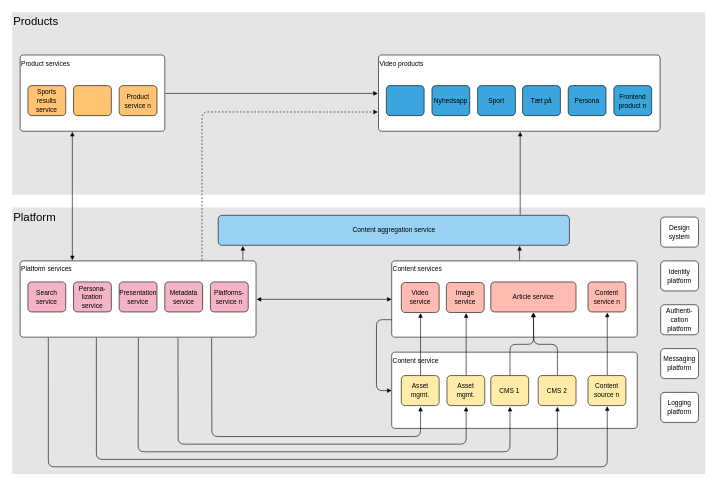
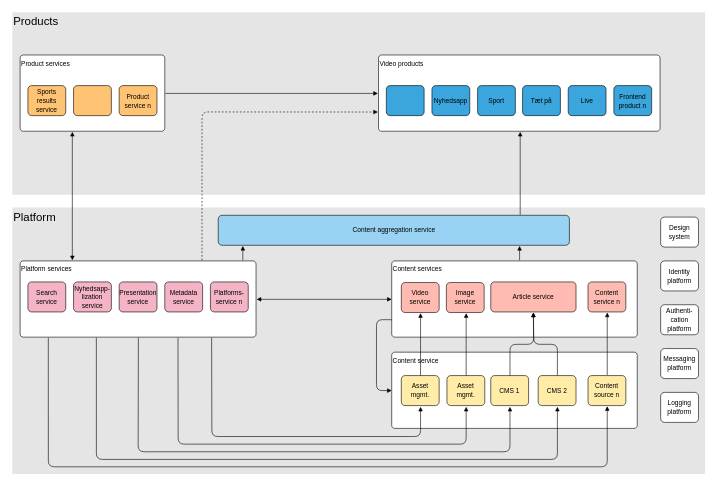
- <mxCell id="122" value="&lt;p style=&quot;align:center;margin-left:0;margin-right:0;margin-top:0px;margin-bottom:0px;text-indent:0;valign:middle;direction:ltr;&quot;&gt;&lt;font style=&quot;font-size:11px;font-family:Arial;color:#000000;direction:ltr;letter-spacing:0px;line-height:100%;opacity:1&quot;&gt;Persona&lt;/font&gt;&lt;/p&gt;" style="text;vsdxID=85;fillColor=none;gradientColor=none;strokeColor=none;spacingTop=-3;spacingBottom=-3;spacingLeft=-3;spacingRight=-3;labelBackgroundColor=none;rounded=1;html=1;whiteSpace=wrap;verticalAlign=middle;align=center;;html=1;" vertex="1" parent="120"><mxGeometry x="3.17" y="2.38" width="57.15" height="44.45" as="geometry" /></mxCell>
+ <mxCell id="122" value="&lt;p style=&quot;align:center;margin-left:0;margin-right:0;margin-top:0px;margin-bottom:0px;text-indent:0;valign:middle;direction:ltr;&quot;&gt;&lt;font style=&quot;font-size:11px;font-family:Arial;color:#000000;direction:ltr;letter-spacing:0px;line-height:100%;opacity:1&quot;&gt;Live&lt;/font&gt;&lt;/p&gt;" style="text;vsdxID=85;fillColor=none;gradientColor=none;strokeColor=none;spacingTop=-3;spacingBottom=-3;spacingLeft=-3;spacingRight=-3;labelBackgroundColor=none;rounded=1;html=1;whiteSpace=wrap;verticalAlign=middle;align=center;;html=1;" vertex="1" parent="120"><mxGeometry x="3.17" y="2.38" width="57.15" height="44.45" as="geometry" /></mxCell>
- <mxCell id="31" value="&lt;p style=&quot;align:center;margin-left:0;margin-right:0;margin-top:0px;margin-bottom:0px;text-indent:0;valign:middle;direction:ltr;&quot;&gt;&lt;font style=&quot;font-size:11px;font-family:Arial;color:#000000;direction:ltr;letter-spacing:0px;line-height:100%;opacity:1&quot;&gt;Persona-&lt;br/&gt;lization service&lt;br/&gt;&lt;/font&gt;&lt;/p&gt;" style="text;vsdxID=19;fillColor=none;gradientColor=none;strokeColor=none;spacingTop=-3;spacingBottom=-3;spacingLeft=-3;spacingRight=-3;labelBackgroundColor=none;rounded=1;html=1;whiteSpace=wrap;verticalAlign=middle;align=center;;html=1;" vertex="1" parent="29"><mxGeometry x="3.17" y="2.38" width="57.15" height="44.45" as="geometry" /></mxCell>
+ <mxCell id="31" value="&lt;p style=&quot;align:center;margin-left:0;margin-right:0;margin-top:0px;margin-bottom:0px;text-indent:0;valign:middle;direction:ltr;&quot;&gt;&lt;font style=&quot;font-size:11px;font-family:Arial;color:#000000;direction:ltr;letter-spacing:0px;line-height:100%;opacity:1&quot;&gt;Nyhedsapp-&lt;br/&gt;lization service&lt;br/&gt;&lt;/font&gt;&lt;/p&gt;" style="text;vsdxID=19;fillColor=none;gradientColor=none;strokeColor=none;spacingTop=-3;spacingBottom=-3;spacingLeft=-3;spacingRight=-3;labelBackgroundColor=none;rounded=1;html=1;whiteSpace=wrap;verticalAlign=middle;align=center;;html=1;" vertex="1" parent="29"><mxGeometry x="3.17" y="2.38" width="57.15" height="44.45" as="geometry" /></mxCell>
